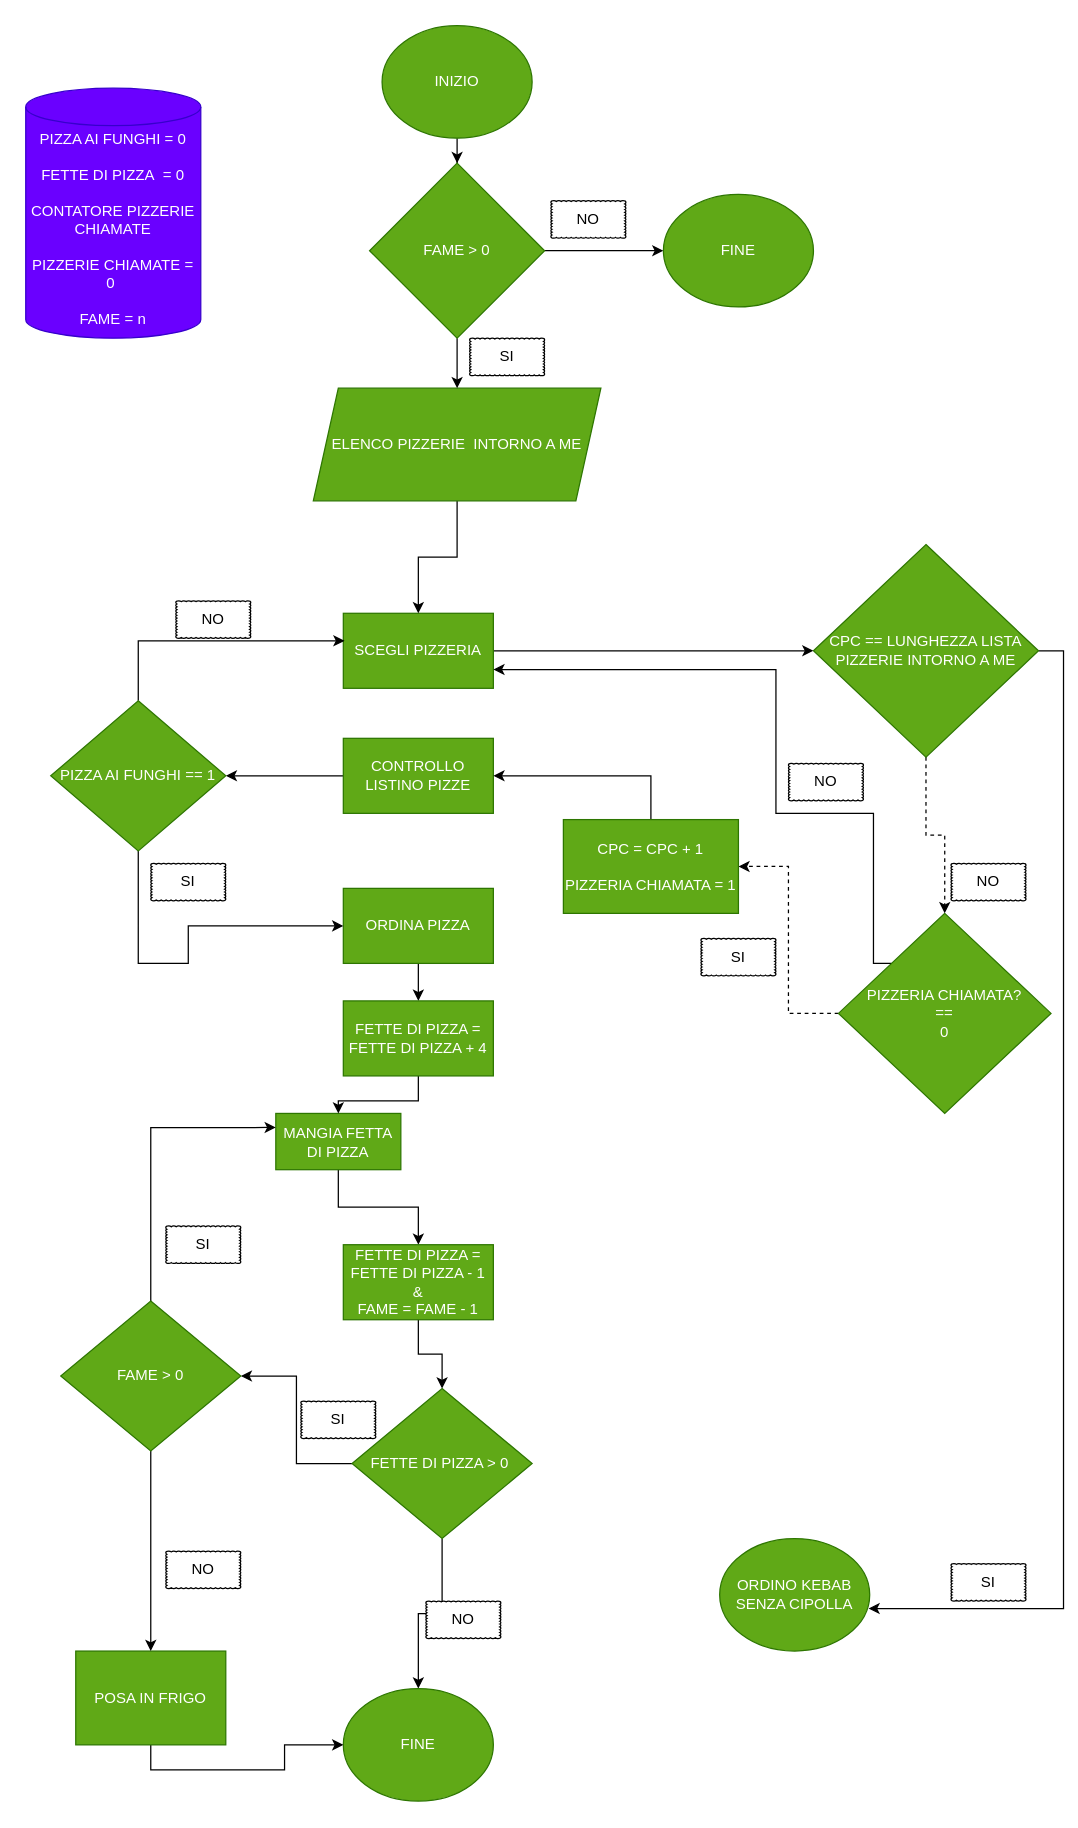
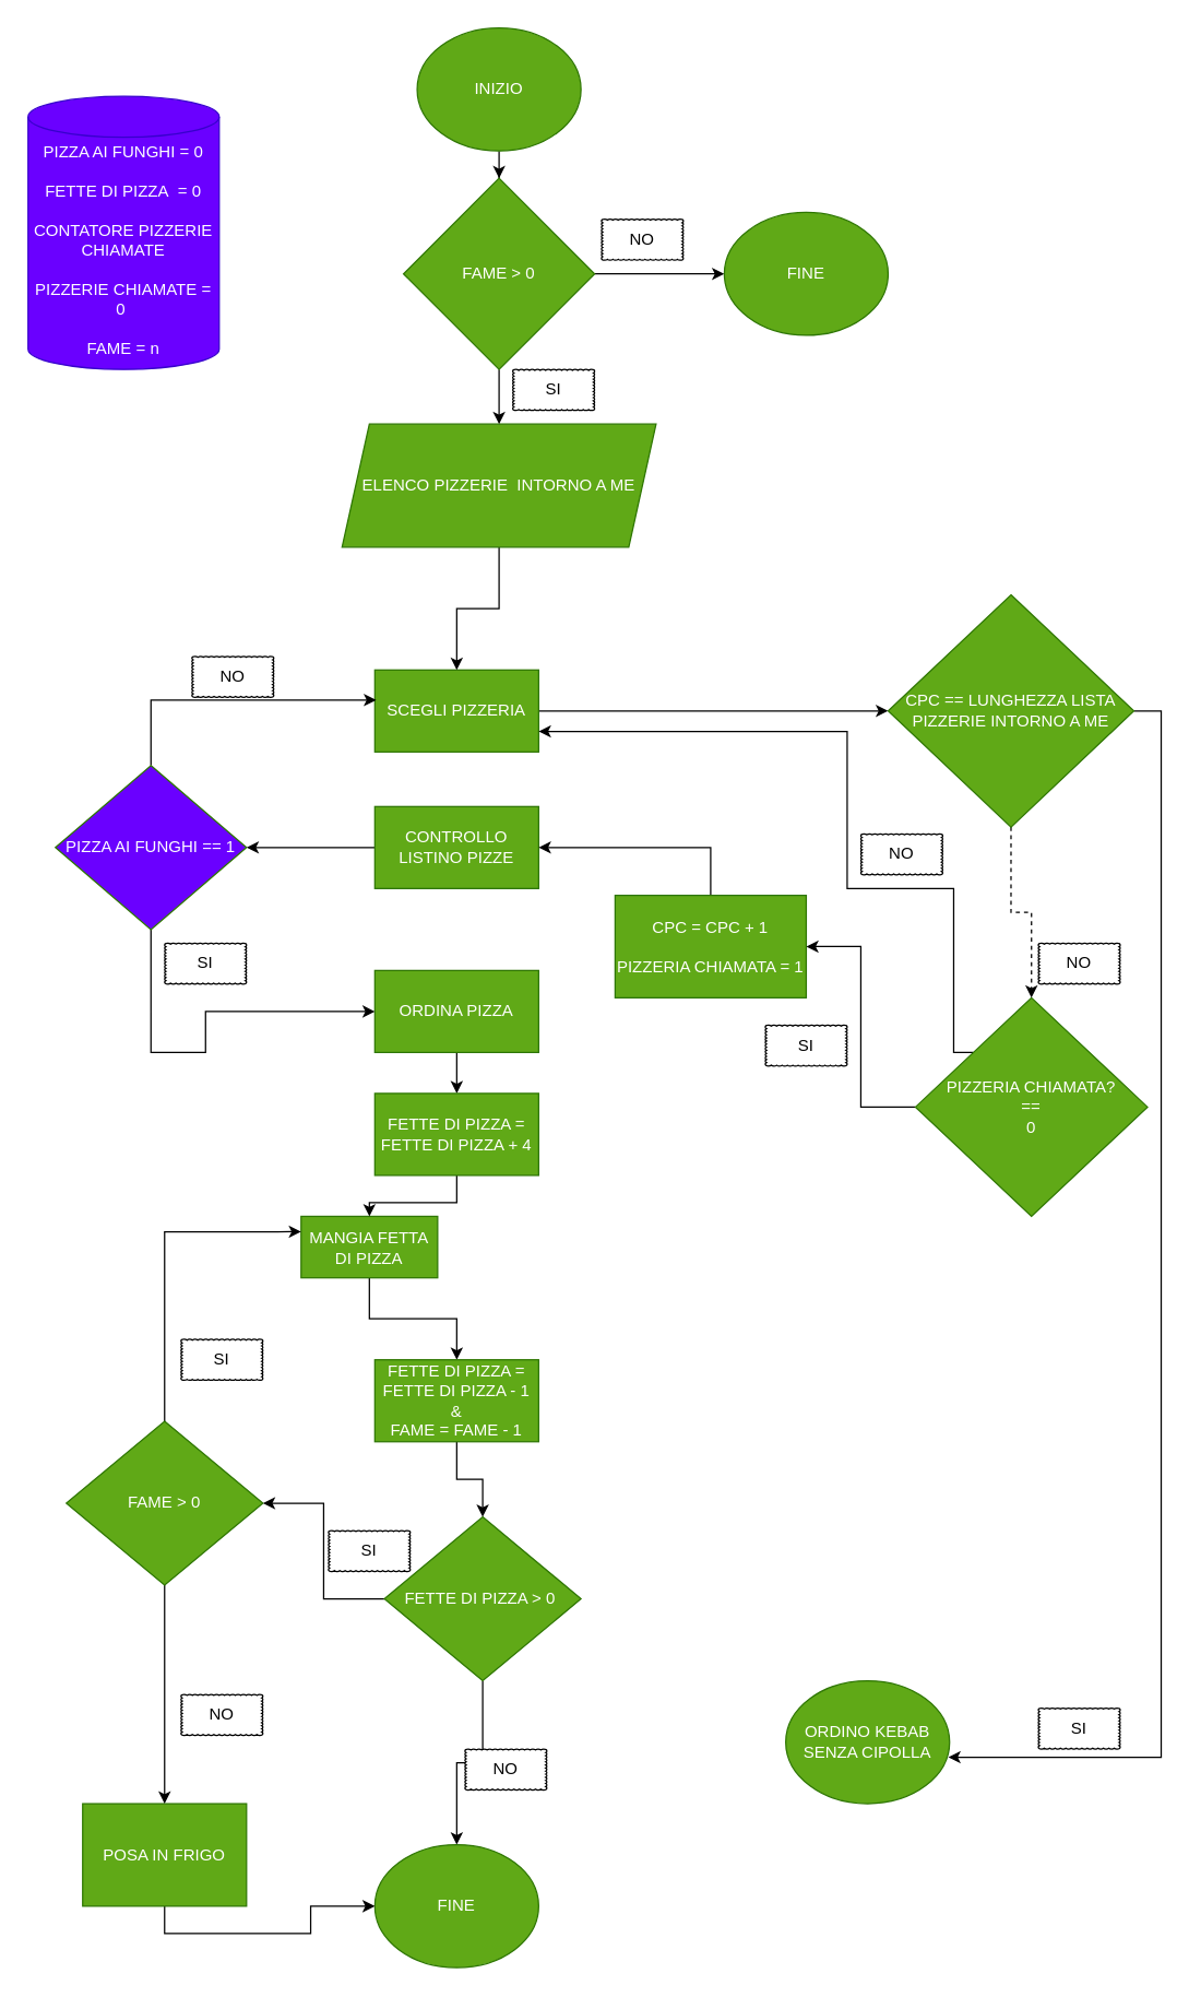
- <mxCell id="12" value="PIZZA AI FUNGHI == 1" style="rhombus;whiteSpace=wrap;html=1;fillColor=#60a917;fontColor=#ffffff;strokeColor=#2D7600;" vertex="1" parent="1"><mxGeometry x="40" y="560" width="140" height="120" as="geometry" /></mxCell>
+ <mxCell id="12" value="PIZZA AI FUNGHI == 1" style="rhombus;whiteSpace=wrap;html=1;fillColor=#6a00ff;fontColor=#ffffff;strokeColor=#2D7600;" vertex="1" parent="1"><mxGeometry x="40" y="560" width="140" height="120" as="geometry" /></mxCell>
- <mxCell id="17" style="edgeStyle=orthogonalEdgeStyle;rounded=0;orthogonalLoop=1;jettySize=auto;html=1;exitX=0;exitY=0.5;exitDx=0;exitDy=0;dashed=1;" edge="1" parent="1" source="19" target="22"><mxGeometry relative="1" as="geometry" /></mxCell>
+ <mxCell id="17" style="edgeStyle=orthogonalEdgeStyle;rounded=0;orthogonalLoop=1;jettySize=auto;html=1;exitX=0;exitY=0.5;exitDx=0;exitDy=0;" edge="1" parent="1" source="19" target="22"><mxGeometry relative="1" as="geometry" /></mxCell>
